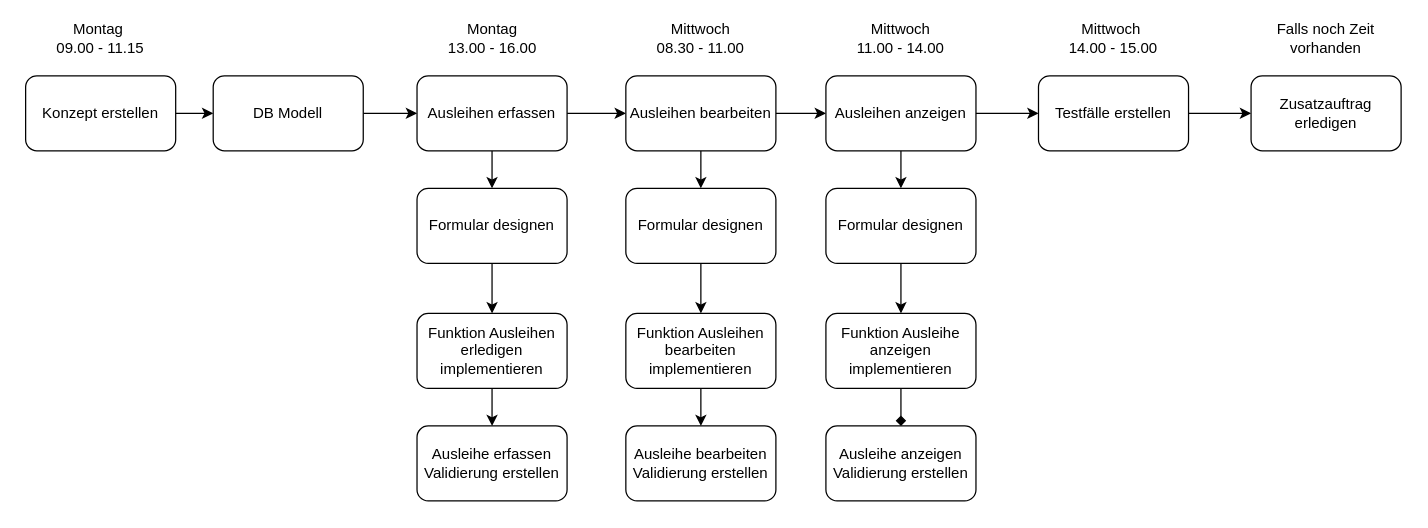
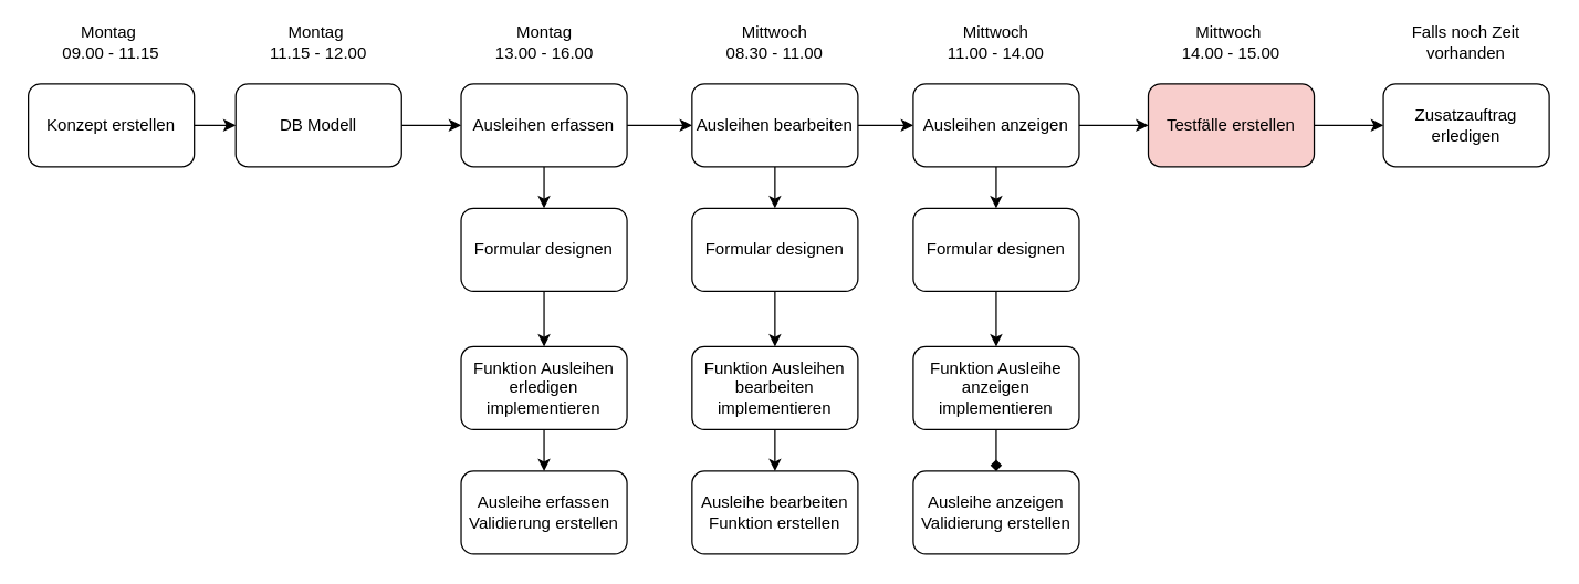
+ <mxCell id="32" value="Montag&amp;nbsp;&lt;br&gt;11.15 - 12.00&lt;br&gt;" style="text;html=1;strokeColor=none;fillColor=none;align=center;verticalAlign=middle;whiteSpace=wrap;rounded=0;" vertex="1" parent="1"><mxGeometry x="185" y="20" width="90" height="20" as="geometry" /></mxCell>
- <mxCell id="37" value="Testfälle erstellen" style="rounded=1;whiteSpace=wrap;html=1;" vertex="1" parent="1"><mxGeometry x="830" y="60" width="120" height="60" as="geometry" /></mxCell>
+ <mxCell id="37" value="Testfälle erstellen" style="rounded=1;whiteSpace=wrap;html=1;fillColor=#f8cecc;" vertex="1" parent="1"><mxGeometry x="830" y="60" width="120" height="60" as="geometry" /></mxCell>
- <mxCell id="21" value="Ausleihe bearbeiten Validierung erstellen" style="rounded=1;whiteSpace=wrap;html=1;" vertex="1" parent="1"><mxGeometry x="500" y="340" width="120" height="60" as="geometry" /></mxCell>
+ <mxCell id="21" value="Ausleihe bearbeiten Funktion erstellen" style="rounded=1;whiteSpace=wrap;html=1;" vertex="1" parent="1"><mxGeometry x="500" y="340" width="120" height="60" as="geometry" /></mxCell>
